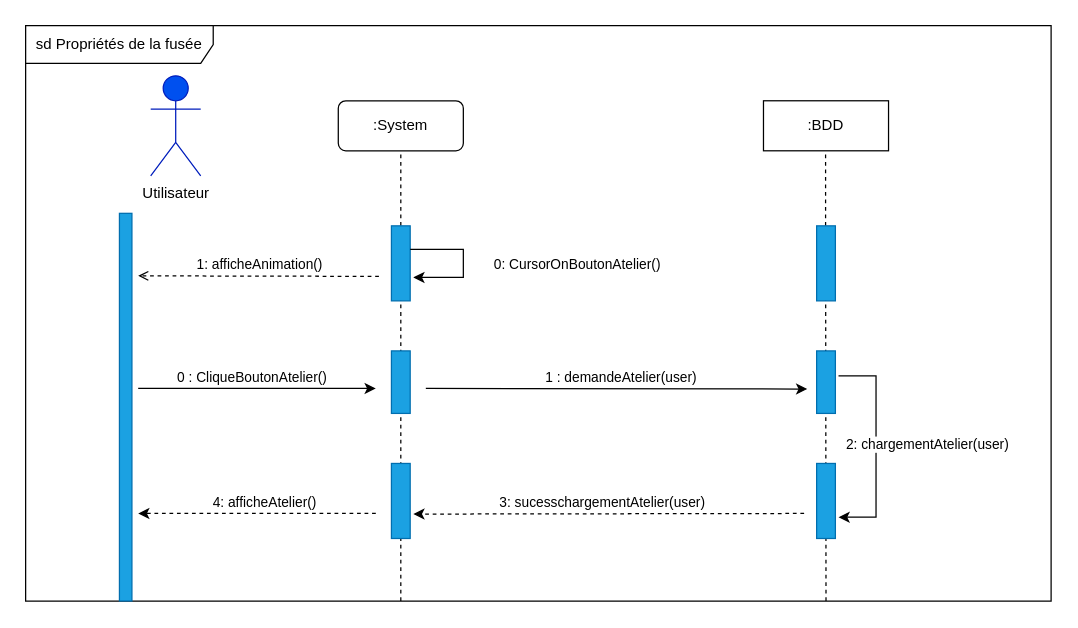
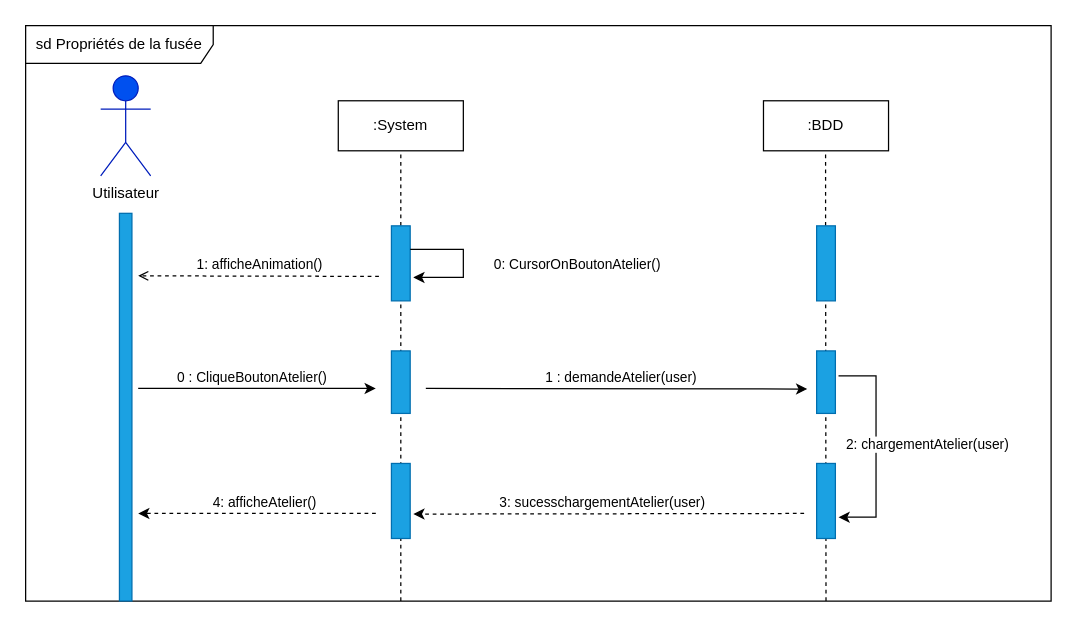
- <mxCell id="6" value="&lt;font color=&quot;#000000&quot;&gt;Utilisateur&lt;/font&gt;" style="shape=umlActor;verticalLabelPosition=bottom;verticalAlign=top;html=1;outlineConnect=0;fillColor=#0050ef;strokeColor=#001DBC;fontColor=#ffffff;" parent="1" vertex="1"><mxGeometry x="120" y="60" width="40" height="80" as="geometry" /></mxCell>
+ <mxCell id="6" value="&lt;font color=&quot;#000000&quot;&gt;Utilisateur&lt;/font&gt;" style="shape=umlActor;verticalLabelPosition=bottom;verticalAlign=top;html=1;outlineConnect=0;fillColor=#0050ef;strokeColor=#001DBC;fontColor=#ffffff;" parent="1" vertex="1"><mxGeometry x="80" y="60" width="40" height="80" as="geometry" /></mxCell>
- <mxCell id="7" value=":System" style="whiteSpace=wrap;html=1;align=center;fontColor=#000000;rounded=1;" parent="1" vertex="1"><mxGeometry x="270" y="80" width="100" height="40" as="geometry" /></mxCell>
+ <mxCell id="7" value=":System" style="whiteSpace=wrap;html=1;align=center;fontColor=#000000;" parent="1" vertex="1"><mxGeometry x="270" y="80" width="100" height="40" as="geometry" /></mxCell>
